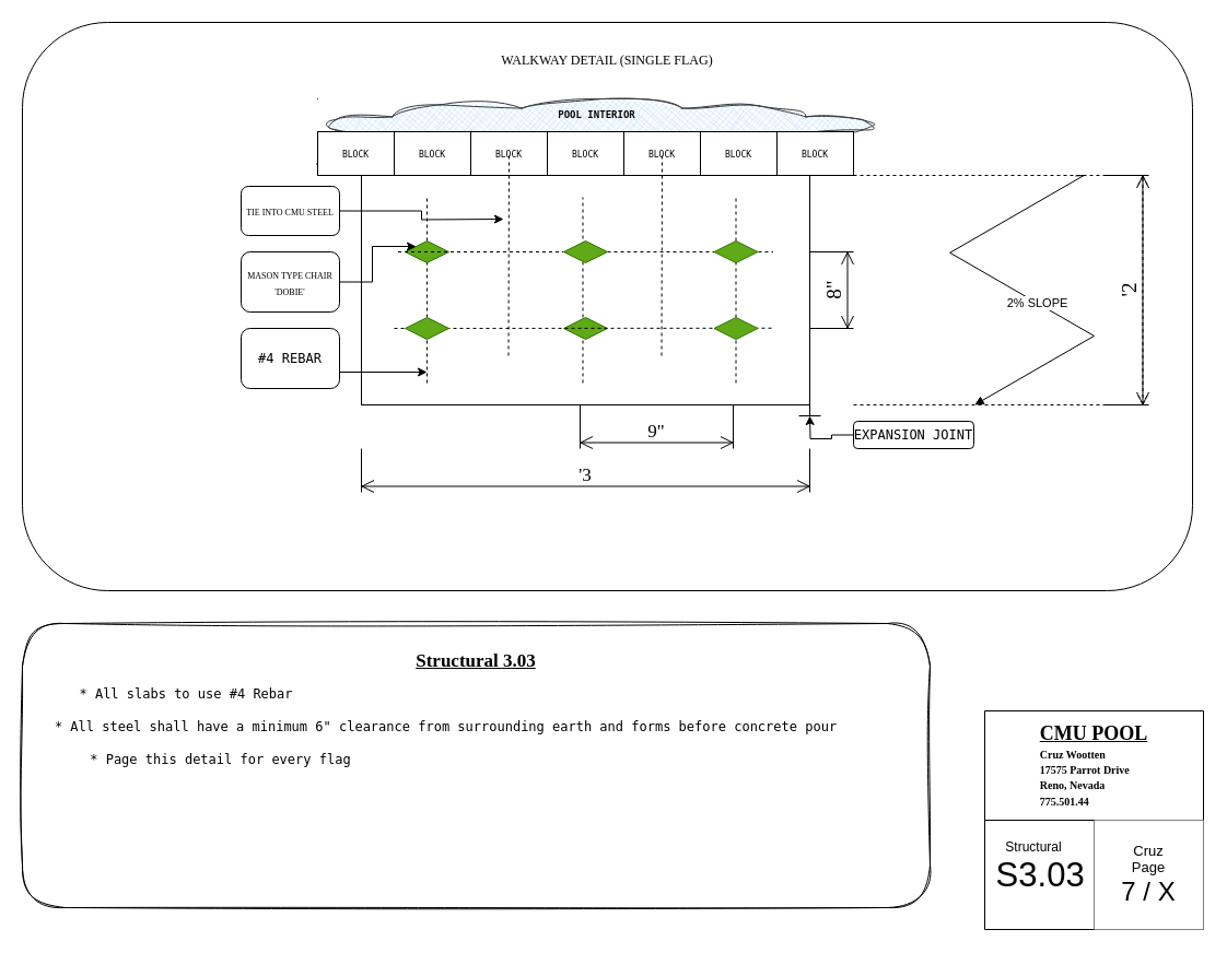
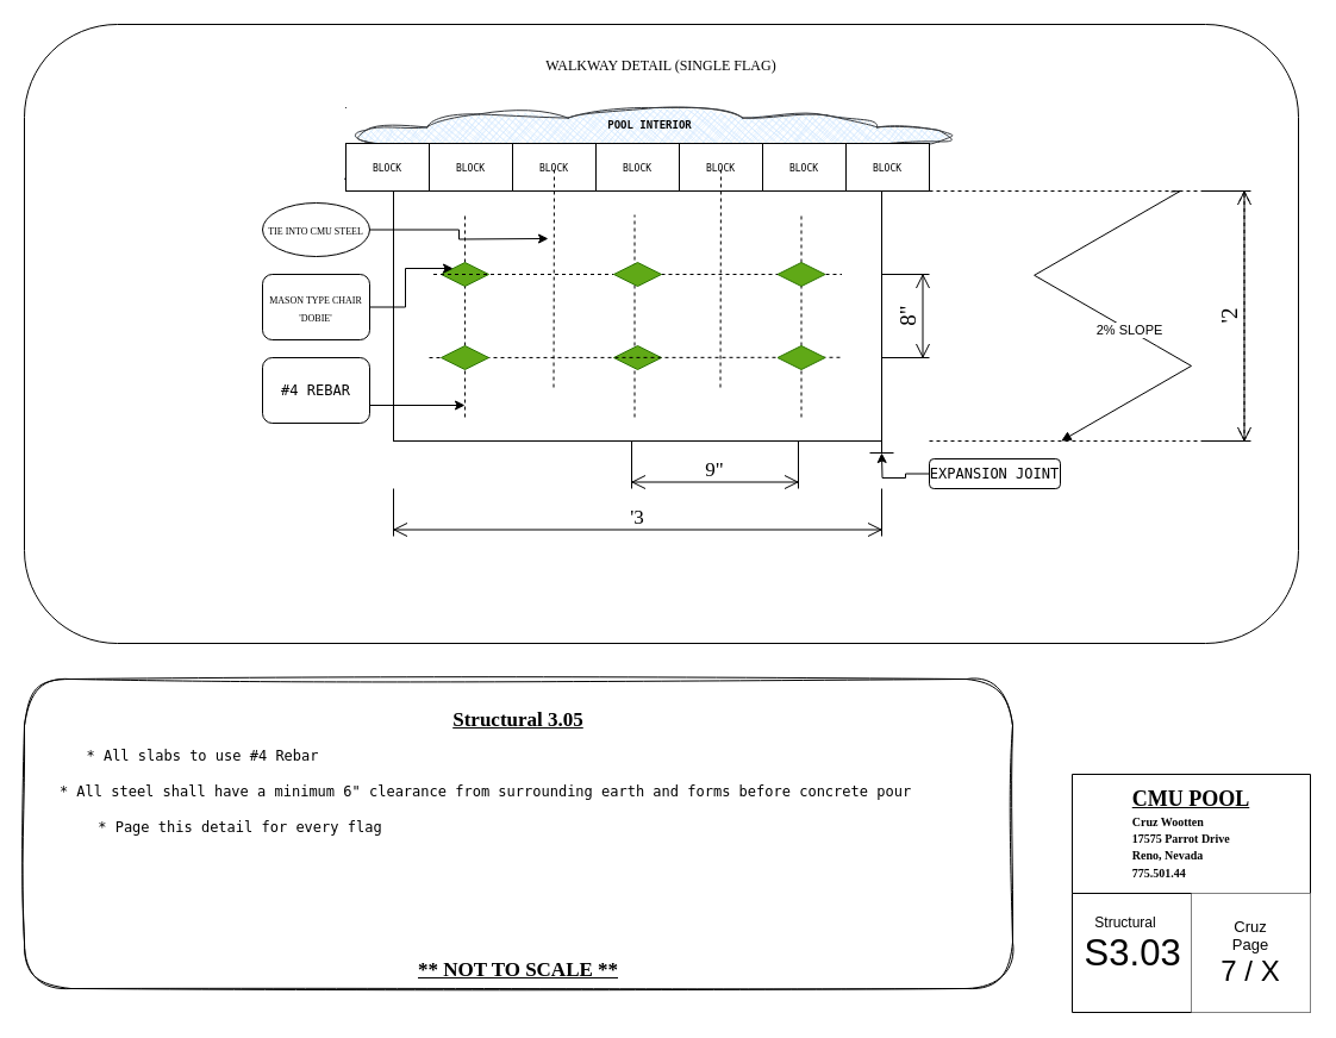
- <mxCell id="58" value="&lt;font face=&quot;Lucida Console&quot;&gt;&lt;span style=&quot;font-size: 8px;&quot;&gt;TIE INTO CMU STEEL&lt;/span&gt;&lt;/font&gt;" style="rounded=1;whiteSpace=wrap;html=1;" vertex="1" parent="1"><mxGeometry x="220" y="170" width="90" height="45" as="geometry" /></mxCell>
+ <mxCell id="58" value="&lt;font face=&quot;Lucida Console&quot;&gt;&lt;span style=&quot;font-size: 8px;&quot;&gt;TIE INTO CMU STEEL&lt;/span&gt;&lt;/font&gt;" style="ellipse;whiteSpace=wrap;html=1;" vertex="1" parent="1"><mxGeometry x="220" y="170" width="90" height="45" as="geometry" /></mxCell>
- <mxCell id="4" value="&lt;div&gt;&lt;font face=&quot;Lucida Console&quot;&gt;Structural 3.03&lt;/font&gt;&lt;/div&gt;" style="text;html=1;align=center;verticalAlign=middle;whiteSpace=wrap;rounded=0;fontStyle=5;fontSize=17;" parent="1" vertex="1"><mxGeometry x="270" y="570" width="330" height="70" as="geometry" /></mxCell>
+ <mxCell id="4" value="&lt;div&gt;&lt;font face=&quot;Lucida Console&quot;&gt;Structural 3.05&lt;/font&gt;&lt;/div&gt;" style="text;html=1;align=center;verticalAlign=middle;whiteSpace=wrap;rounded=0;fontStyle=5;fontSize=17;" parent="1" vertex="1"><mxGeometry x="270" y="570" width="330" height="70" as="geometry" /></mxCell>
+ <mxCell id="5" value="&lt;pre&gt;&lt;b style=&quot;&quot;&gt;&lt;u style=&quot;&quot;&gt;&lt;font face=&quot;Lucida Console&quot; style=&quot;font-size: 17px;&quot;&gt;** NOT TO SCALE **&lt;/font&gt;&lt;/u&gt;&lt;/b&gt;&lt;/pre&gt;" style="text;strokeColor=none;fillColor=none;align=center;verticalAlign=middle;spacingLeft=4;spacingRight=4;overflow=hidden;points=[[0,0.5],[1,0.5]];portConstraint=eastwest;rotatable=0;whiteSpace=wrap;html=1;" parent="1" vertex="1"><mxGeometry x="295" y="790" width="280" height="40" as="geometry" /></mxCell>
